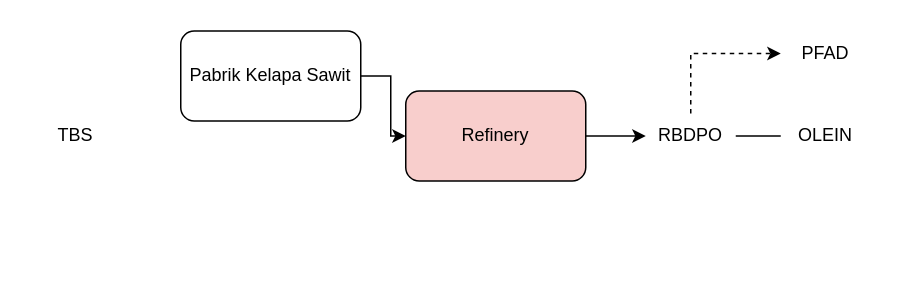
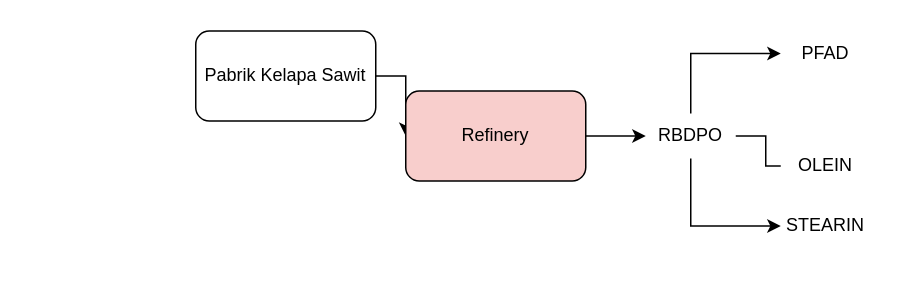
- <mxCell id="8" style="edgeStyle=orthogonalEdgeStyle;rounded=0;orthogonalLoop=1;jettySize=auto;html=1;exitX=0.5;exitY=0;exitDx=0;exitDy=0;entryX=0;entryY=0.5;entryDx=0;entryDy=0;dashed=1;" parent="1" source="10" target="12" edge="1"><mxGeometry relative="1" as="geometry" /></mxCell>
+ <mxCell id="8" style="edgeStyle=orthogonalEdgeStyle;rounded=0;orthogonalLoop=1;jettySize=auto;html=1;exitX=0.5;exitY=0;exitDx=0;exitDy=0;entryX=0;entryY=0.5;entryDx=0;entryDy=0;" parent="1" source="10" target="12" edge="1"><mxGeometry relative="1" as="geometry" /></mxCell>
- <mxCell id="3" value="Pabrik Kelapa Sawit" style="rounded=1;whiteSpace=wrap;html=1;" parent="1" vertex="1"><mxGeometry x="120" y="20" width="120" height="60" as="geometry" /></mxCell>
+ <mxCell id="3" value="Pabrik Kelapa Sawit" style="rounded=1;whiteSpace=wrap;html=1;" parent="1" vertex="1"><mxGeometry x="130" y="20" width="120" height="60" as="geometry" /></mxCell>
- <mxCell id="6" value="TBS" style="text;html=1;strokeColor=none;fillColor=none;align=center;verticalAlign=middle;whiteSpace=wrap;rounded=0;" parent="1" vertex="1"><mxGeometry x="20" y="75" width="60" height="30" as="geometry" /></mxCell>
- <mxCell id="11" value="OLEIN" style="text;html=1;strokeColor=none;fillColor=none;align=center;verticalAlign=middle;whiteSpace=wrap;rounded=0;" parent="1" vertex="1"><mxGeometry x="520" y="75" width="60" height="30" as="geometry" /></mxCell>
+ <mxCell id="11" value="OLEIN" style="text;html=1;strokeColor=none;fillColor=none;align=center;verticalAlign=middle;whiteSpace=wrap;rounded=0;" parent="1" vertex="1"><mxGeometry x="520" y="95" width="60" height="30" as="geometry" /></mxCell>
+ <mxCell id="9" style="edgeStyle=orthogonalEdgeStyle;rounded=0;orthogonalLoop=1;jettySize=auto;html=1;exitX=0.5;exitY=1;exitDx=0;exitDy=0;entryX=0;entryY=0.5;entryDx=0;entryDy=0;" parent="1" source="10" target="13" edge="1"><mxGeometry relative="1" as="geometry" /></mxCell>
+ <mxCell id="13" value="STEARIN" style="text;html=1;strokeColor=none;fillColor=none;align=center;verticalAlign=middle;whiteSpace=wrap;rounded=0;" parent="1" vertex="1"><mxGeometry x="520" y="135" width="60" height="30" as="geometry" /></mxCell>
